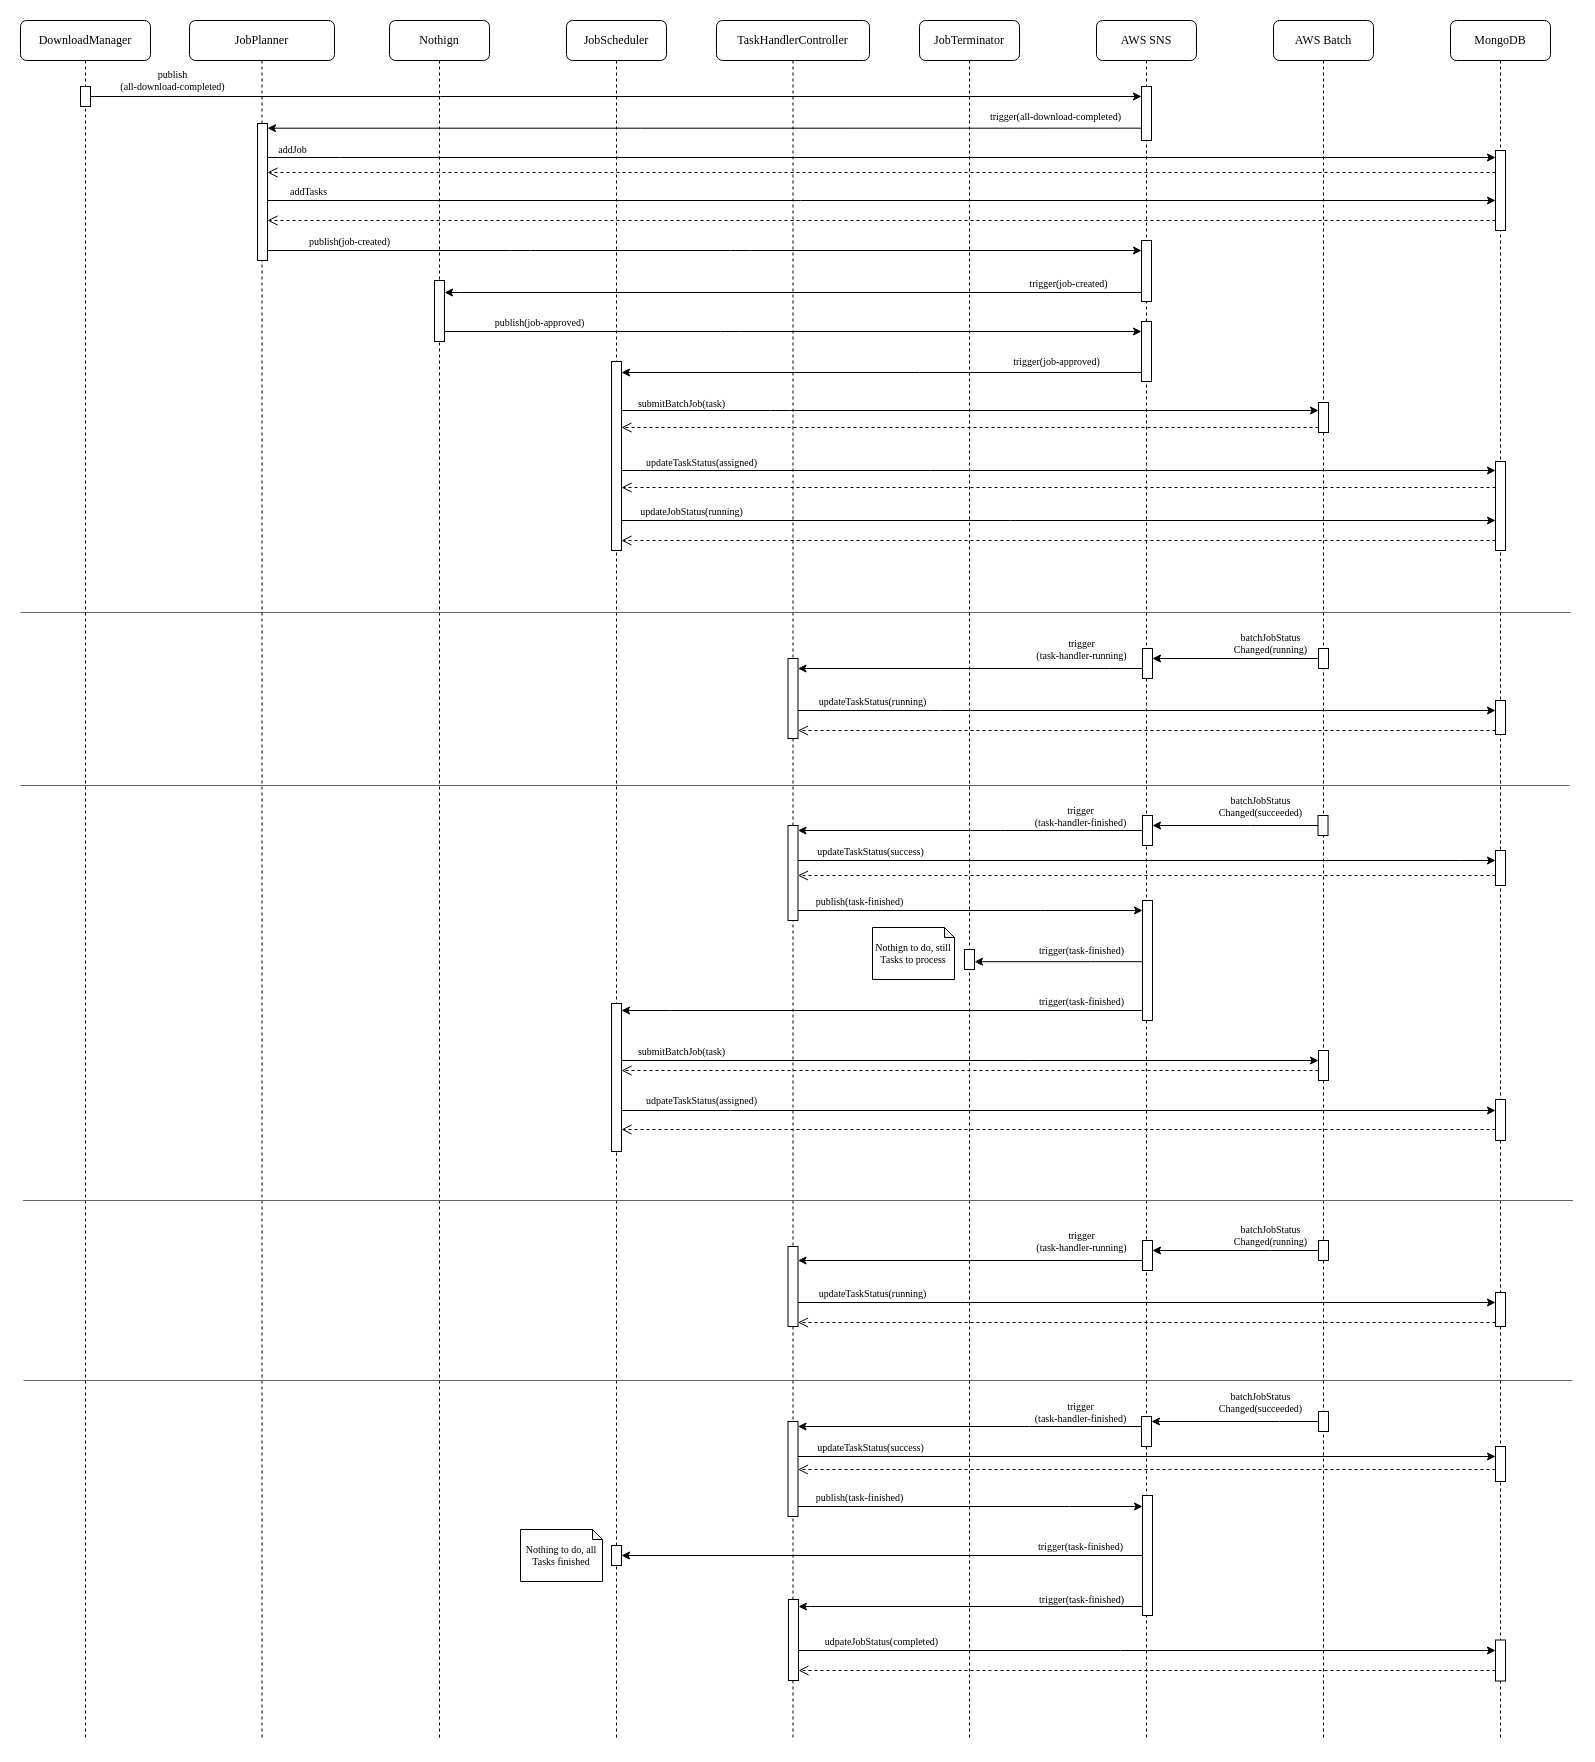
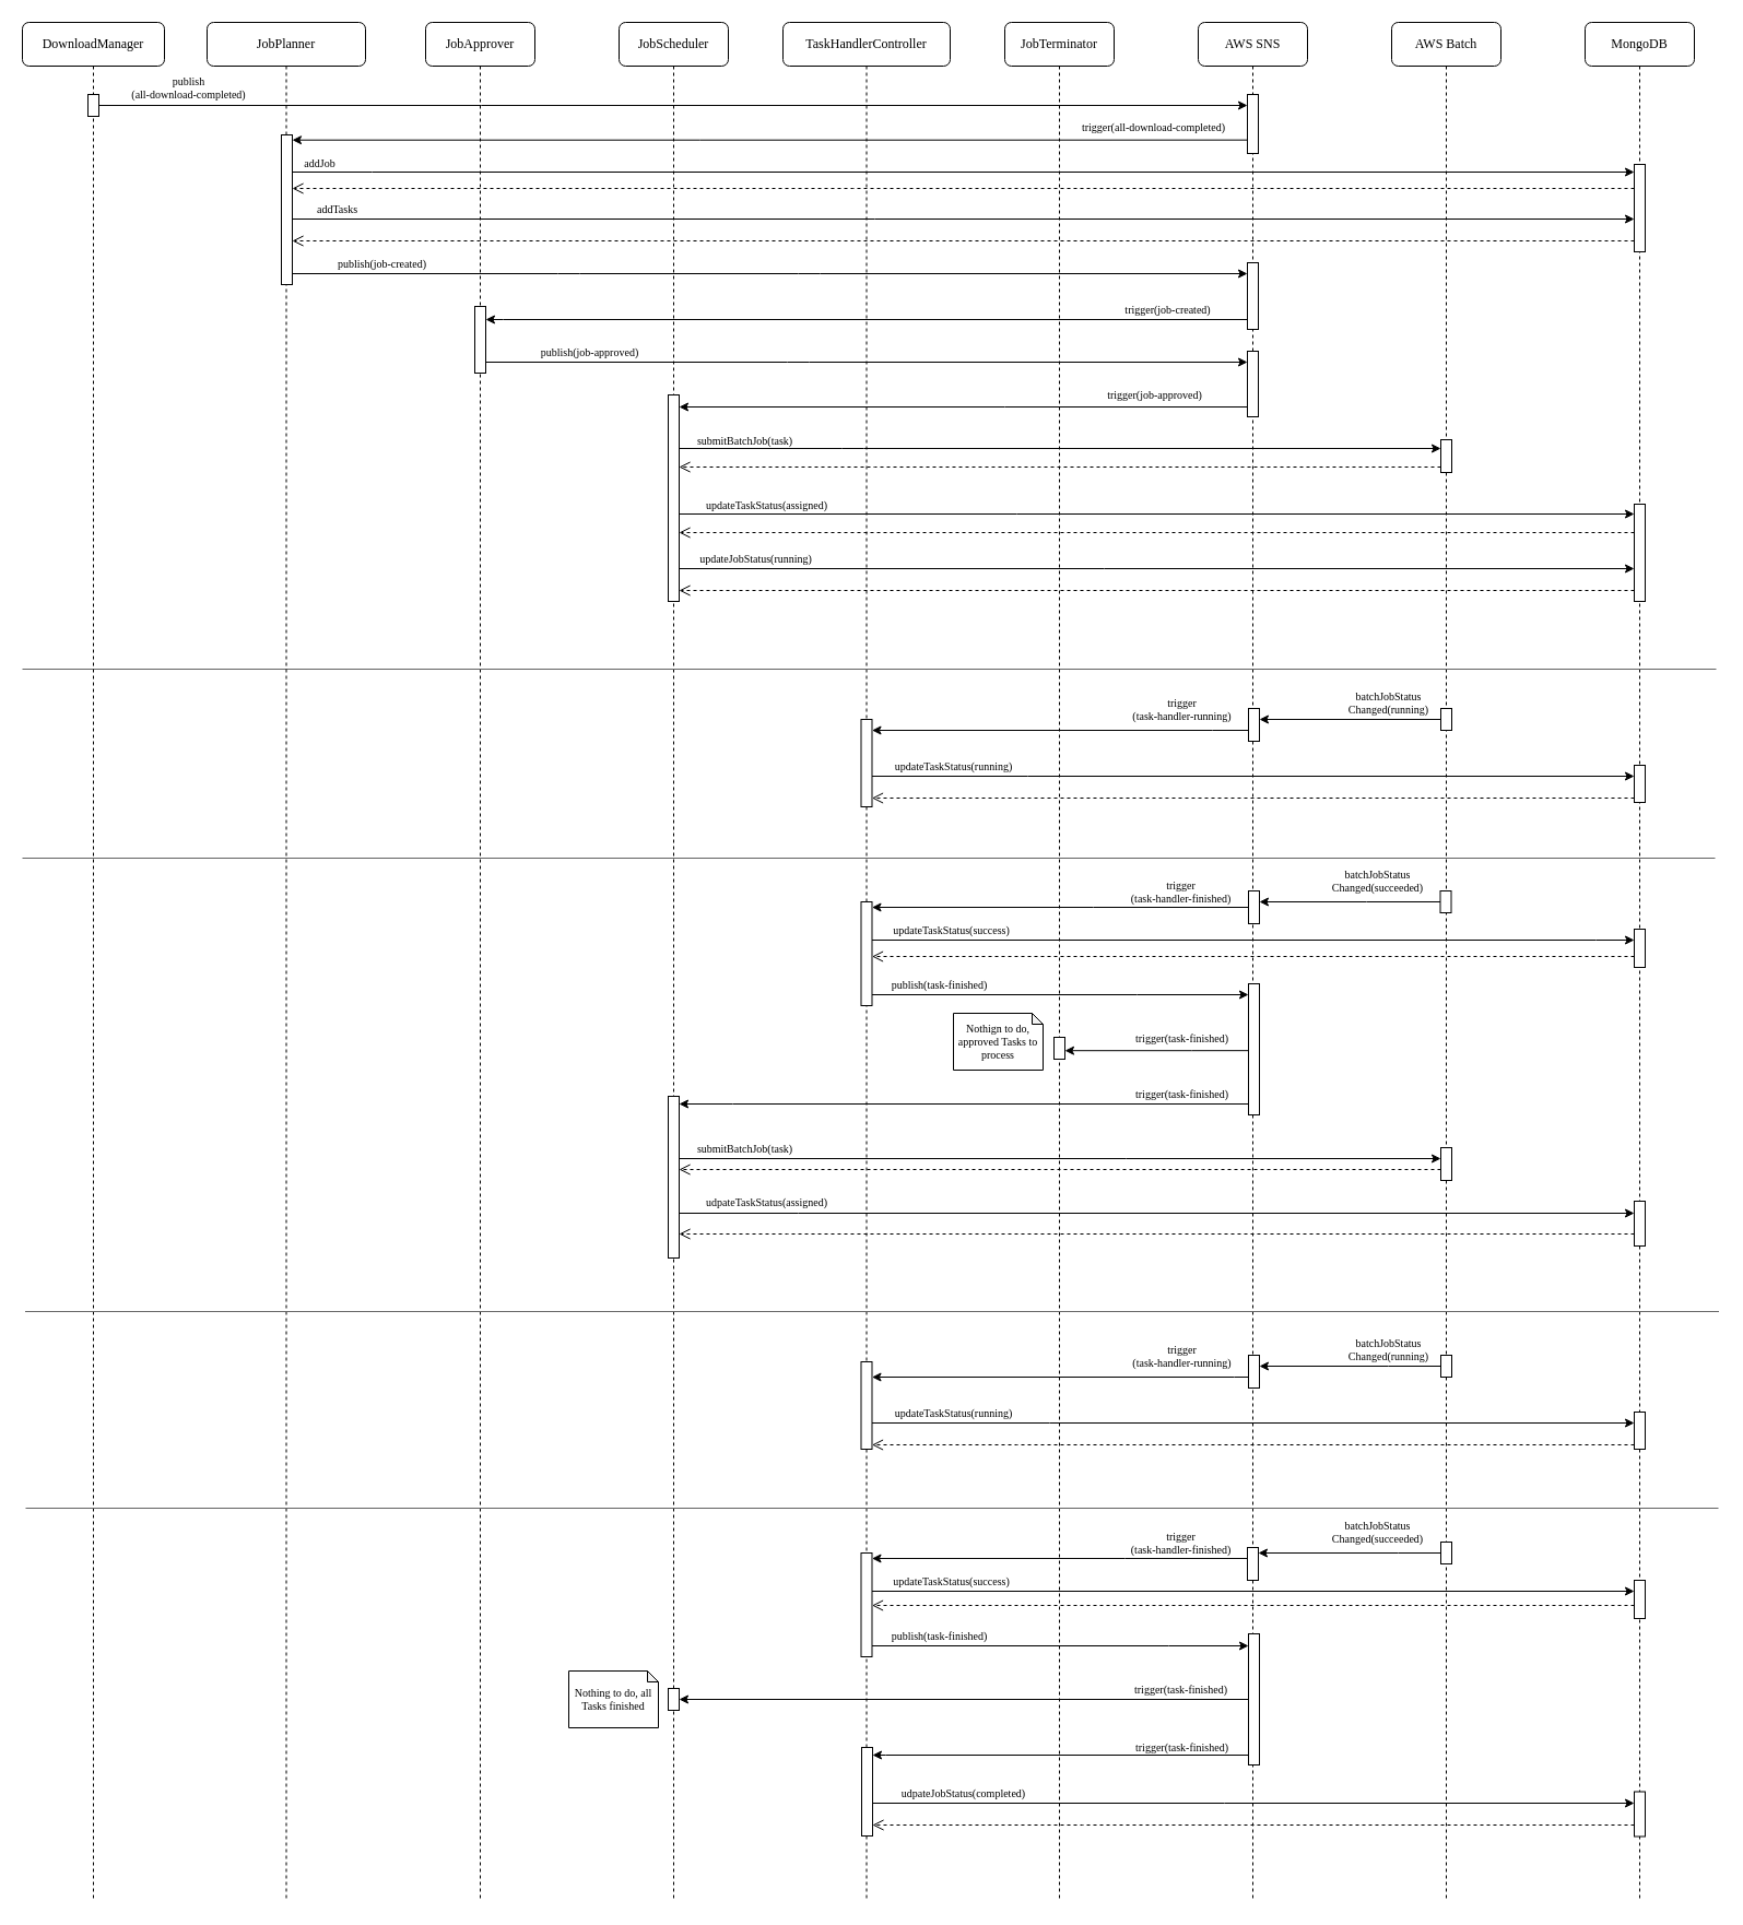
- <mxCell id="32" value="Nothign" style="shape=umlLifeline;perimeter=lifelinePerimeter;whiteSpace=wrap;html=1;container=1;collapsible=0;recursiveResize=0;outlineConnect=0;rounded=1;shadow=0;comic=0;labelBackgroundColor=none;strokeColor=#000000;strokeWidth=1;fillColor=#FFFFFF;fontFamily=Verdana;fontSize=12;fontColor=#000000;align=center;" parent="1" vertex="1"><mxGeometry x="389" y="20" width="100" height="1720" as="geometry" /></mxCell>
+ <mxCell id="32" value="JobApprover" style="shape=umlLifeline;perimeter=lifelinePerimeter;whiteSpace=wrap;html=1;container=1;collapsible=0;recursiveResize=0;outlineConnect=0;rounded=1;shadow=0;comic=0;labelBackgroundColor=none;strokeColor=#000000;strokeWidth=1;fillColor=#FFFFFF;fontFamily=Verdana;fontSize=12;fontColor=#000000;align=center;" parent="1" vertex="1"><mxGeometry x="389" y="20" width="100" height="1720" as="geometry" /></mxCell>
- <mxCell id="9" value="Nothign to do, still Tasks to process" style="shape=note;whiteSpace=wrap;html=1;backgroundOutline=1;darkOpacity=0.05;fontFamily=Verdana;fontSize=10;size=10;" vertex="1" parent="6"><mxGeometry x="156" y="907" width="82" height="52" as="geometry" /></mxCell>
+ <mxCell id="9" value="Nothign to do, approved Tasks to process" style="shape=note;whiteSpace=wrap;html=1;backgroundOutline=1;darkOpacity=0.05;fontFamily=Verdana;fontSize=10;size=10;" vertex="1" parent="6"><mxGeometry x="156" y="907" width="82" height="52" as="geometry" /></mxCell>
